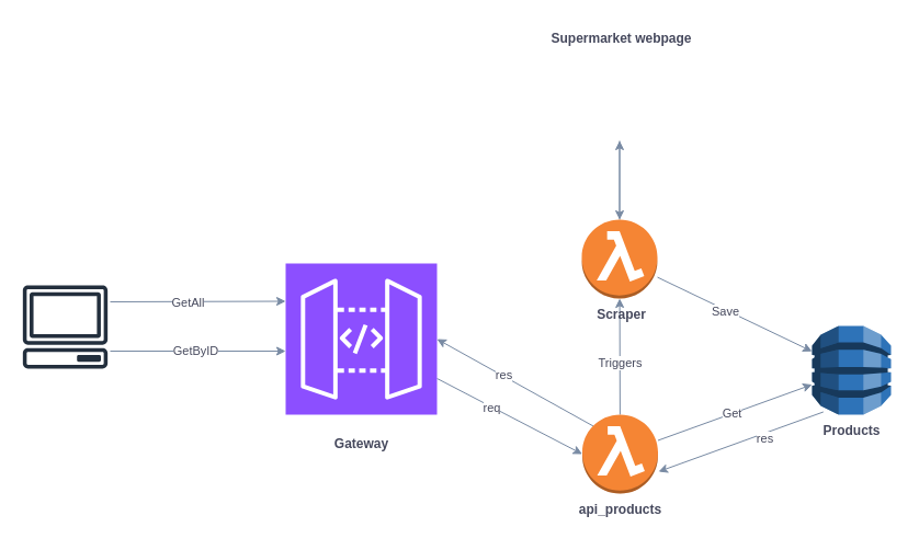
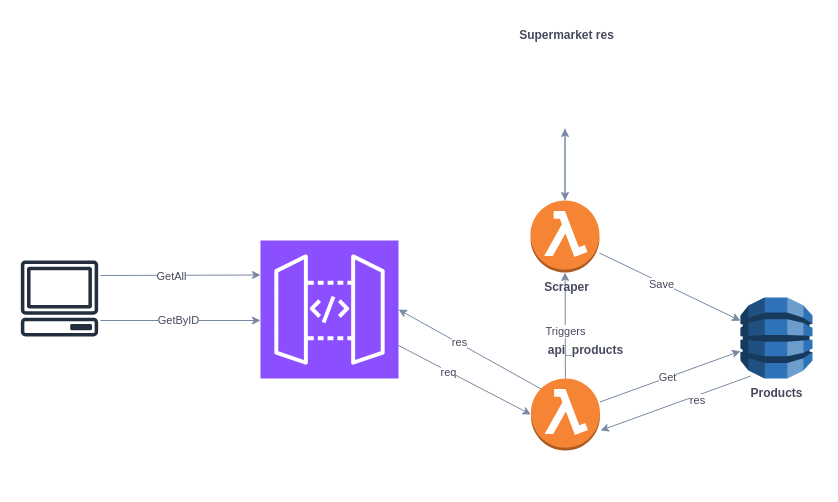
- <mxCell id="26" value="&lt;b&gt;Supermarket webpage&lt;/b&gt;" style="text;html=1;align=center;verticalAlign=middle;resizable=0;points=[];autosize=1;strokeColor=none;fillColor=none;fontColor=#46495D;" vertex="1" parent="1"><mxGeometry x="490.5" y="20" width="150" height="30" as="geometry" /></mxCell>
+ <mxCell id="26" value="&lt;b&gt;Supermarket res&lt;/b&gt;" style="text;html=1;align=center;verticalAlign=middle;resizable=0;points=[];autosize=1;strokeColor=none;fillColor=none;fontColor=#46495D;" vertex="1" parent="1"><mxGeometry x="490.5" y="20" width="150" height="30" as="geometry" /></mxCell>
- <mxCell id="19" value="&lt;b&gt;Gateway&lt;/b&gt;" style="text;html=1;align=center;verticalAlign=middle;resizable=0;points=[];autosize=1;strokeColor=none;fillColor=none;fontColor=#46495D;" vertex="1" parent="1"><mxGeometry x="294" y="390" width="70" height="30" as="geometry" /></mxCell>
- <mxCell id="17" value="&lt;b&gt;api_products&lt;/b&gt;" style="text;html=1;align=center;verticalAlign=middle;resizable=0;points=[];autosize=1;strokeColor=none;fillColor=none;fontColor=#46495D;" vertex="1" parent="1"><mxGeometry x="514.5" y="450" width="100" height="30" as="geometry" /></mxCell>
+ <mxCell id="17" value="&lt;b&gt;api_products&lt;/b&gt;" style="text;html=1;align=center;verticalAlign=middle;resizable=0;points=[];autosize=1;strokeColor=none;fillColor=none;fontColor=#46495D;" vertex="1" parent="1"><mxGeometry x="534.5" y="335" width="100" height="30" as="geometry" /></mxCell>
